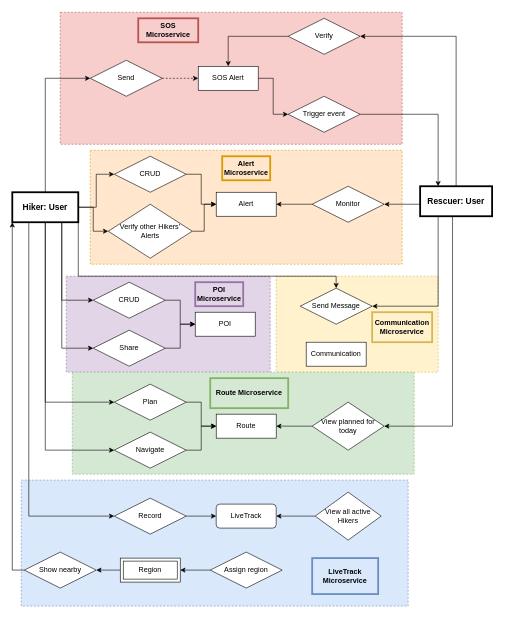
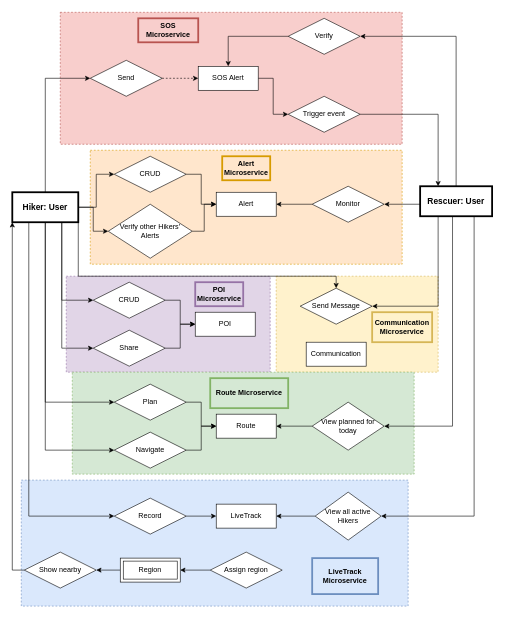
- <mxCell id="25" value="LiveTrack" style="whiteSpace=wrap;html=1;align=center;rounded=1;" vertex="1" parent="1"><mxGeometry x="360" y="840" width="100" height="40" as="geometry" /></mxCell>
+ <mxCell id="25" value="LiveTrack" style="whiteSpace=wrap;html=1;align=center;" vertex="1" parent="1"><mxGeometry x="360" y="840" width="100" height="40" as="geometry" /></mxCell>
+ <mxCell id="22" style="edgeStyle=orthogonalEdgeStyle;rounded=0;orthogonalLoop=1;jettySize=auto;html=1;exitX=0.75;exitY=1;exitDx=0;exitDy=0;entryX=1;entryY=0.5;entryDx=0;entryDy=0;" edge="1" parent="1" source="23" target="57"><mxGeometry relative="1" as="geometry"><mxPoint x="790" y="850" as="targetPoint" /></mxGeometry></mxCell>
